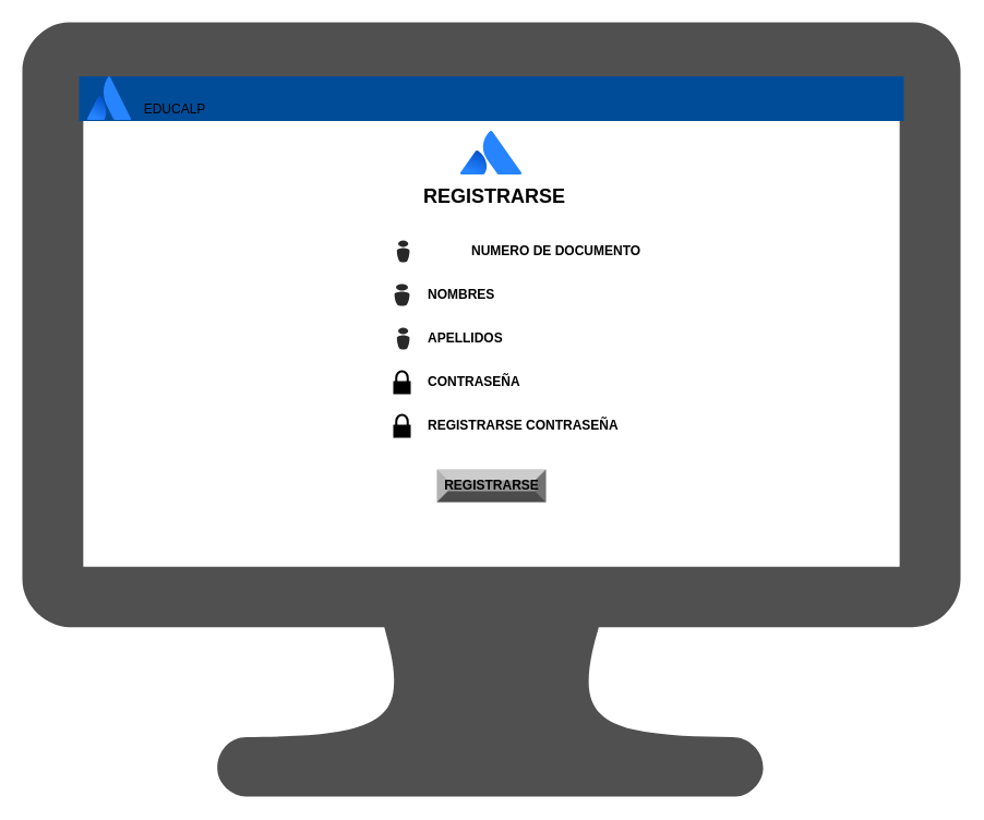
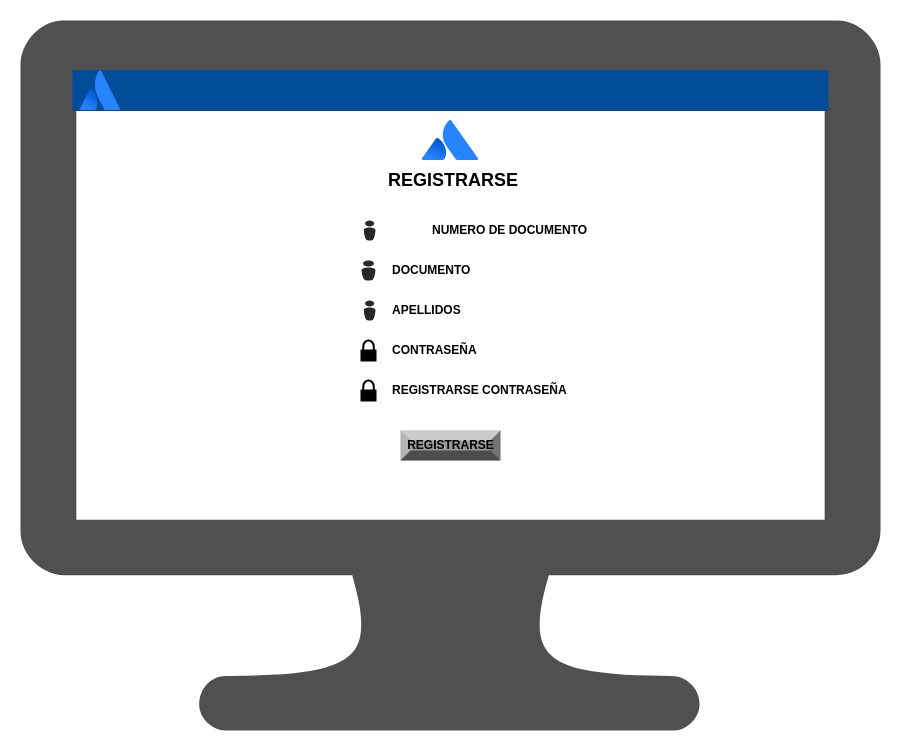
- <mxCell id="5" value="EDUCALP" style="text;html=1;strokeColor=none;fillColor=none;align=center;verticalAlign=middle;whiteSpace=wrap;rounded=0;" parent="1" vertex="1"><mxGeometry x="130" y="90" width="60" height="20" as="geometry" /></mxCell>
- <mxCell id="14" value="&lt;b&gt;NOMBRES&lt;/b&gt;" style="text;html=1;strokeColor=none;fillColor=none;align=left;verticalAlign=middle;whiteSpace=wrap;rounded=0;" parent="1" vertex="1"><mxGeometry x="390" y="260" width="200" height="20" as="geometry" /></mxCell>
+ <mxCell id="14" value="&lt;b&gt;DOCUMENTO&lt;/b&gt;" style="text;html=1;strokeColor=none;fillColor=none;align=left;verticalAlign=middle;whiteSpace=wrap;rounded=0;" parent="1" vertex="1"><mxGeometry x="390" y="260" width="200" height="20" as="geometry" /></mxCell>
